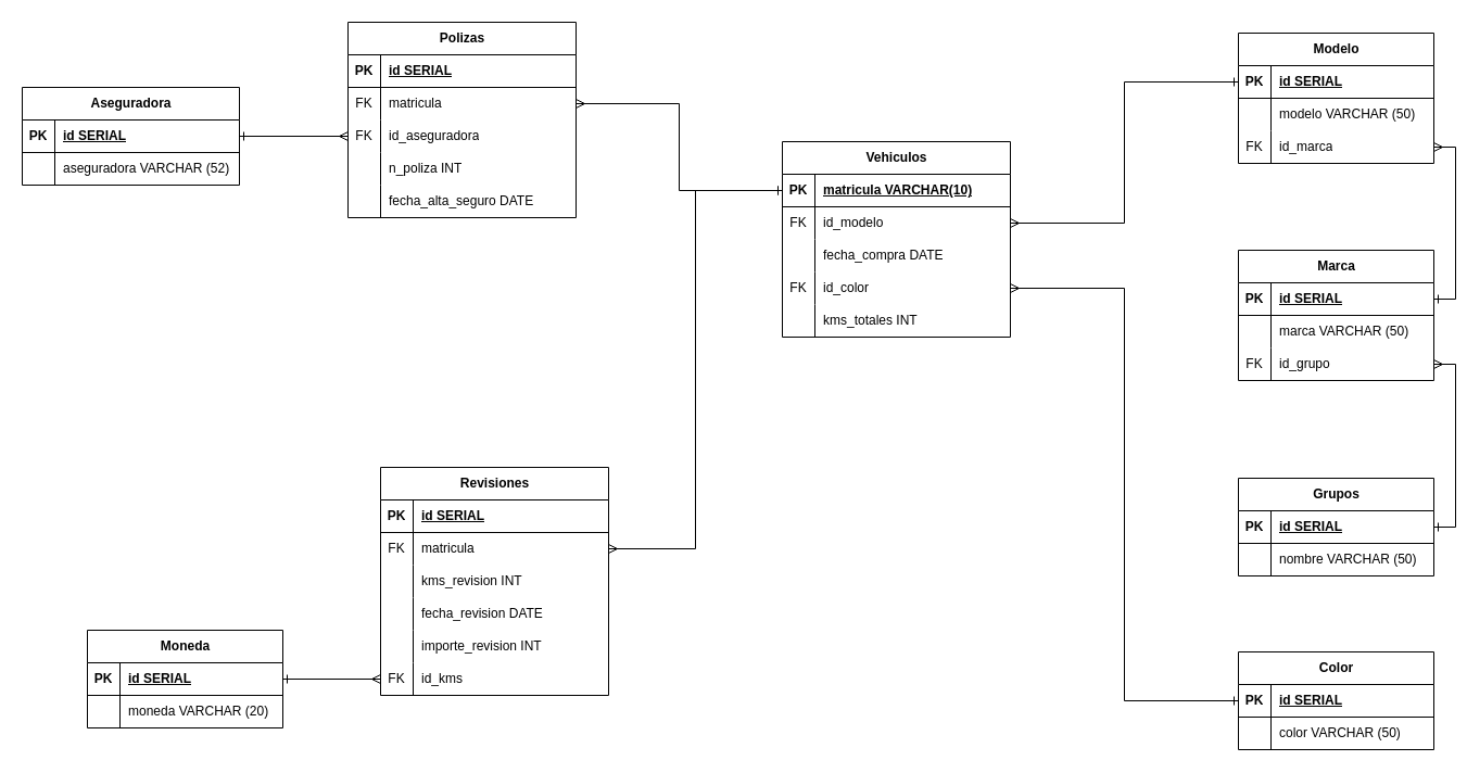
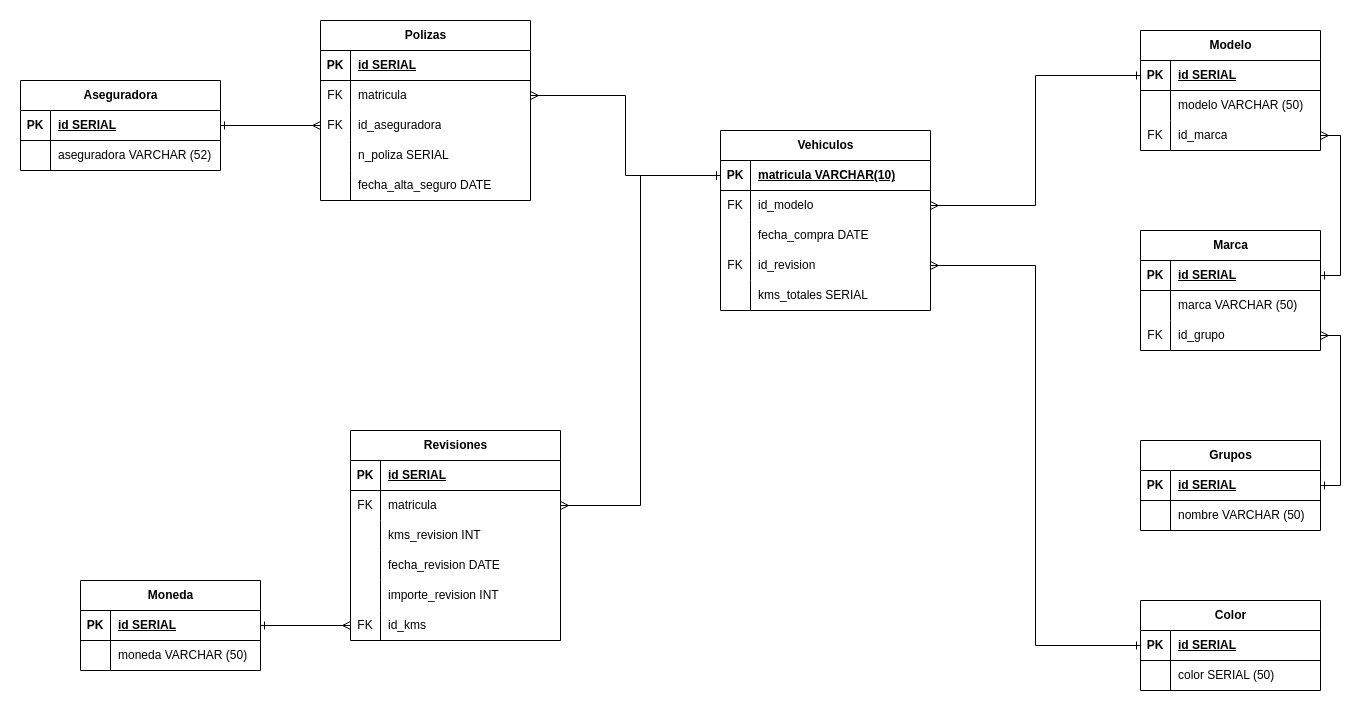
- <mxCell id="101" value="n_poliza INT" style="shape=partialRectangle;connectable=0;fillColor=none;top=0;left=0;bottom=0;right=0;align=left;spacingLeft=6;overflow=hidden;whiteSpace=wrap;html=1;" parent="99" vertex="1"><mxGeometry x="30" width="180" height="30" as="geometry"><mxRectangle width="180" height="30" as="alternateBounds" /></mxGeometry></mxCell>
+ <mxCell id="101" value="n_poliza SERIAL" style="shape=partialRectangle;connectable=0;fillColor=none;top=0;left=0;bottom=0;right=0;align=left;spacingLeft=6;overflow=hidden;whiteSpace=wrap;html=1;" parent="99" vertex="1"><mxGeometry x="30" width="180" height="30" as="geometry"><mxRectangle width="180" height="30" as="alternateBounds" /></mxGeometry></mxCell>
- <mxCell id="14" value="id_color" style="shape=partialRectangle;connectable=0;fillColor=none;top=0;left=0;bottom=0;right=0;align=left;spacingLeft=6;overflow=hidden;whiteSpace=wrap;html=1;" parent="12" vertex="1"><mxGeometry x="30" width="180" height="30" as="geometry"><mxRectangle width="180" height="30" as="alternateBounds" /></mxGeometry></mxCell>
+ <mxCell id="14" value="id_revision" style="shape=partialRectangle;connectable=0;fillColor=none;top=0;left=0;bottom=0;right=0;align=left;spacingLeft=6;overflow=hidden;whiteSpace=wrap;html=1;" parent="12" vertex="1"><mxGeometry x="30" width="180" height="30" as="geometry"><mxRectangle width="180" height="30" as="alternateBounds" /></mxGeometry></mxCell>
- <mxCell id="17" value="kms_totales INT" style="shape=partialRectangle;connectable=0;fillColor=none;top=0;left=0;bottom=0;right=0;align=left;spacingLeft=6;overflow=hidden;whiteSpace=wrap;html=1;" parent="15" vertex="1"><mxGeometry x="30" width="180" height="30" as="geometry"><mxRectangle width="180" height="30" as="alternateBounds" /></mxGeometry></mxCell>
+ <mxCell id="17" value="kms_totales SERIAL" style="shape=partialRectangle;connectable=0;fillColor=none;top=0;left=0;bottom=0;right=0;align=left;spacingLeft=6;overflow=hidden;whiteSpace=wrap;html=1;" parent="15" vertex="1"><mxGeometry x="30" width="180" height="30" as="geometry"><mxRectangle width="180" height="30" as="alternateBounds" /></mxGeometry></mxCell>
- <mxCell id="24" value="moneda VARCHAR (20)" style="shape=partialRectangle;connectable=0;fillColor=none;top=0;left=0;bottom=0;right=0;align=left;spacingLeft=6;overflow=hidden;whiteSpace=wrap;html=1;" parent="22" vertex="1"><mxGeometry x="30" width="150" height="30" as="geometry"><mxRectangle width="150" height="30" as="alternateBounds" /></mxGeometry></mxCell>
+ <mxCell id="24" value="moneda VARCHAR (50)" style="shape=partialRectangle;connectable=0;fillColor=none;top=0;left=0;bottom=0;right=0;align=left;spacingLeft=6;overflow=hidden;whiteSpace=wrap;html=1;" parent="22" vertex="1"><mxGeometry x="30" width="150" height="30" as="geometry"><mxRectangle width="150" height="30" as="alternateBounds" /></mxGeometry></mxCell>
- <mxCell id="31" value="color VARCHAR (50)" style="shape=partialRectangle;connectable=0;fillColor=none;top=0;left=0;bottom=0;right=0;align=left;spacingLeft=6;overflow=hidden;whiteSpace=wrap;html=1;" parent="29" vertex="1"><mxGeometry x="30" width="150" height="30" as="geometry"><mxRectangle width="150" height="30" as="alternateBounds" /></mxGeometry></mxCell>
+ <mxCell id="31" value="color SERIAL (50)" style="shape=partialRectangle;connectable=0;fillColor=none;top=0;left=0;bottom=0;right=0;align=left;spacingLeft=6;overflow=hidden;whiteSpace=wrap;html=1;" parent="29" vertex="1"><mxGeometry x="30" width="150" height="30" as="geometry"><mxRectangle width="150" height="30" as="alternateBounds" /></mxGeometry></mxCell>
